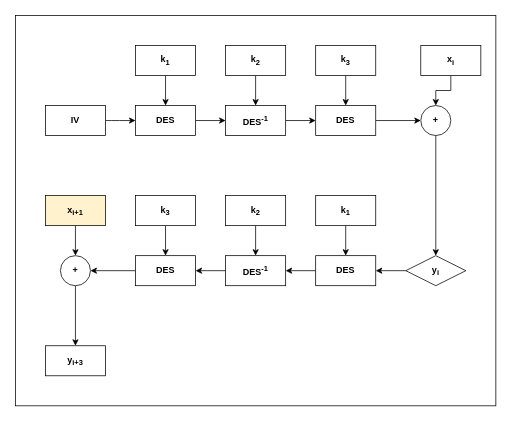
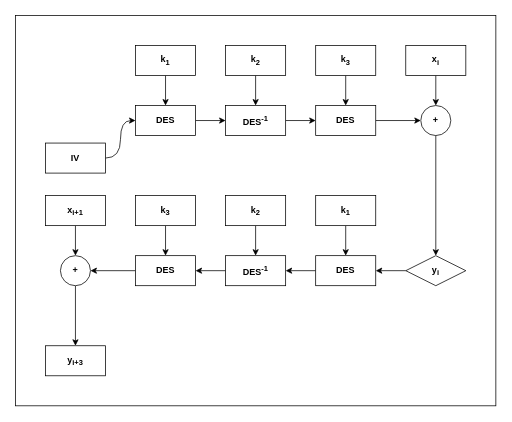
- <mxCell id="18" value="x&lt;sub&gt;i&lt;/sub&gt;" style="rounded=0;whiteSpace=wrap;html=1;fontStyle=1" vertex="1" parent="1"><mxGeometry x="560" y="60" width="80" height="40" as="geometry" /></mxCell>
+ <mxCell id="18" value="x&lt;sub&gt;i&lt;/sub&gt;" style="rounded=0;whiteSpace=wrap;html=1;fontStyle=1" vertex="1" parent="1"><mxGeometry x="540" y="60" width="80" height="40" as="geometry" /></mxCell>
- <mxCell id="4" value="IV" style="rounded=0;whiteSpace=wrap;html=1;fontStyle=1" vertex="1" parent="1"><mxGeometry x="60" y="140" width="80" height="40" as="geometry" /></mxCell>
+ <mxCell id="4" value="IV" style="rounded=0;whiteSpace=wrap;html=1;fontStyle=1" vertex="1" parent="1"><mxGeometry x="60" y="190" width="80" height="40" as="geometry" /></mxCell>
- <mxCell id="22" value="x&lt;sub&gt;i+1&lt;/sub&gt;" style="rounded=0;whiteSpace=wrap;html=1;fontStyle=1;fillColor=#fff2cc;" vertex="1" parent="1"><mxGeometry x="60" y="260" width="80" height="40" as="geometry" /></mxCell>
+ <mxCell id="22" value="x&lt;sub&gt;i+1&lt;/sub&gt;" style="rounded=0;whiteSpace=wrap;html=1;fontStyle=1" vertex="1" parent="1"><mxGeometry x="60" y="260" width="80" height="40" as="geometry" /></mxCell>
